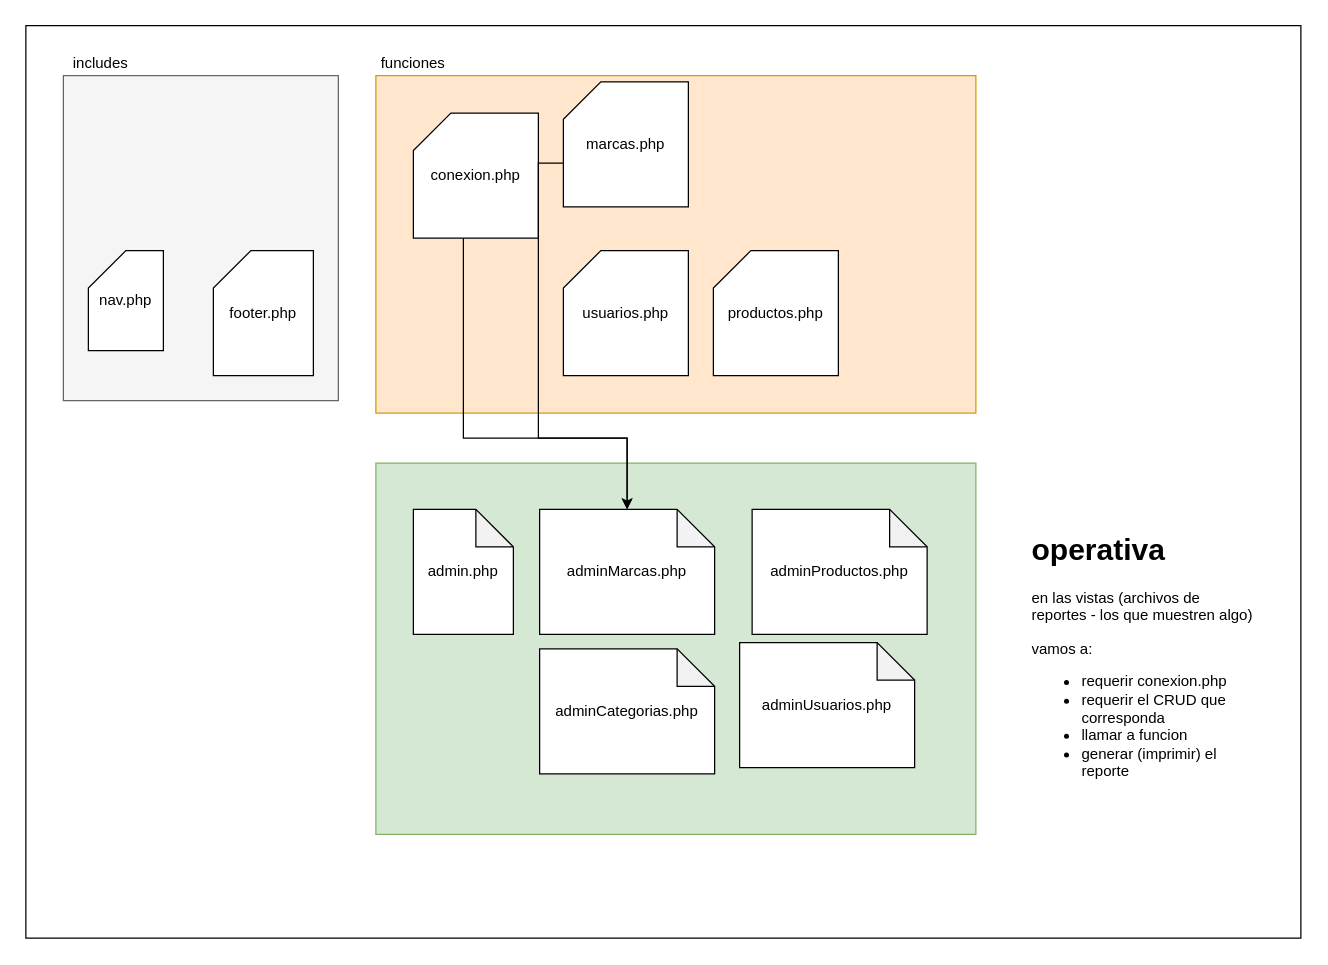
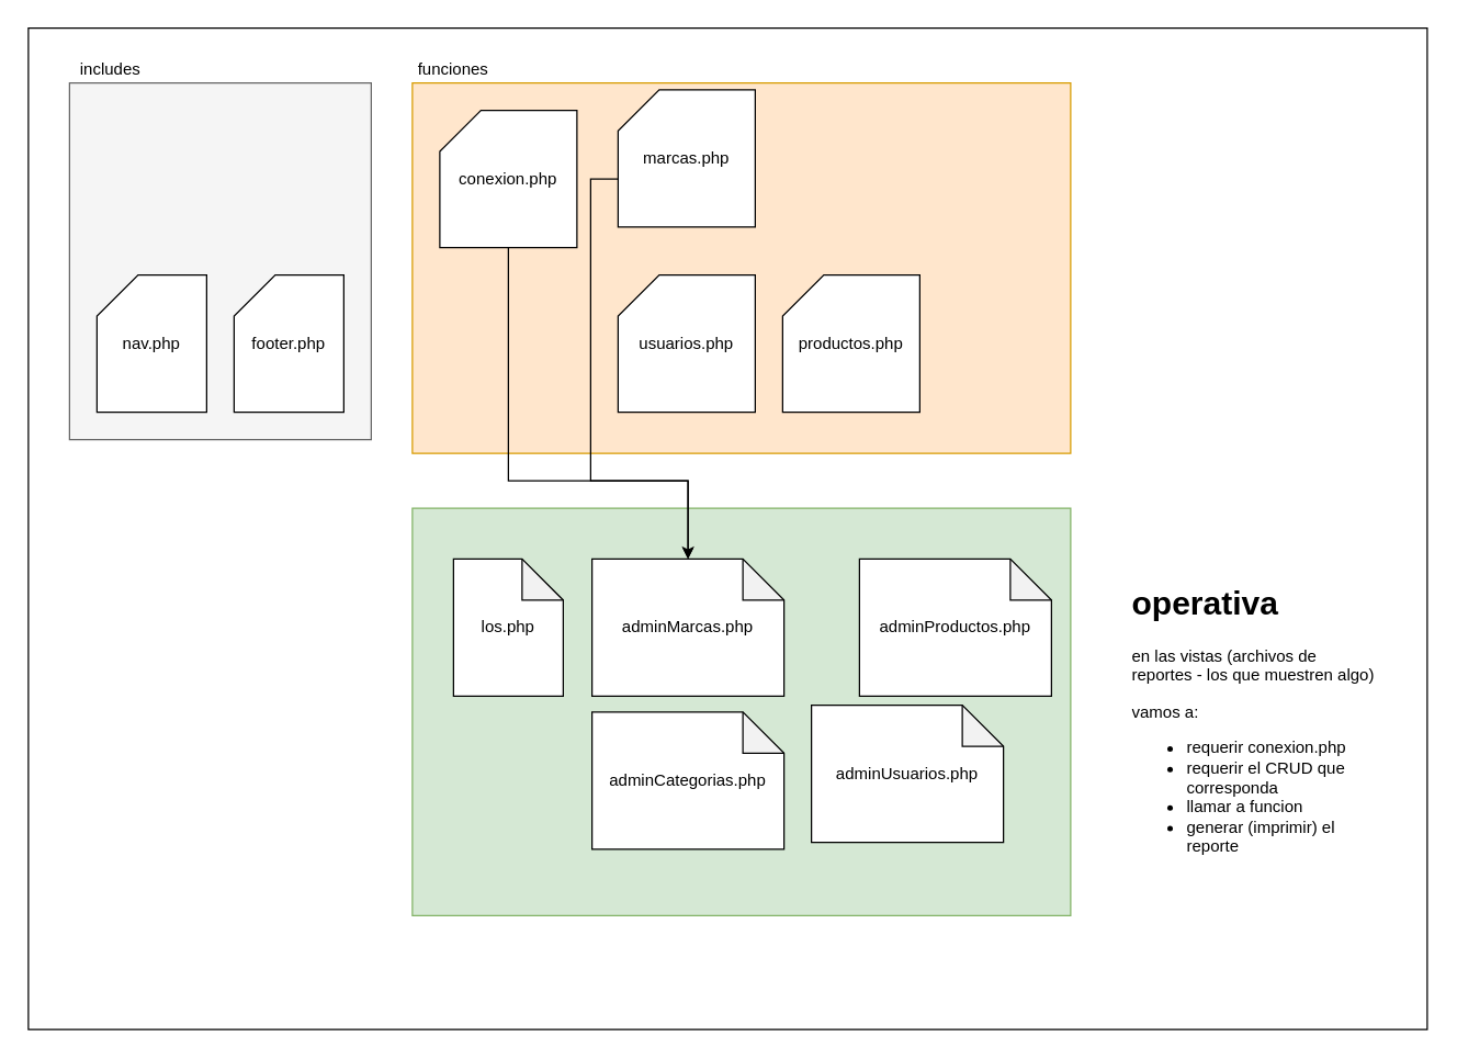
- <mxCell id="16" value="conexion.php" style="shape=card;whiteSpace=wrap;html=1;" parent="1" vertex="1"><mxGeometry x="330" y="90" width="100" height="100" as="geometry" /></mxCell>
+ <mxCell id="16" value="conexion.php" style="shape=card;whiteSpace=wrap;html=1;" parent="1" vertex="1"><mxGeometry x="320" y="80" width="100" height="100" as="geometry" /></mxCell>
- <mxCell id="5" value="nav.php" style="shape=card;whiteSpace=wrap;html=1;" parent="1" vertex="1"><mxGeometry x="70" y="200" width="60" height="80" as="geometry" /></mxCell>
+ <mxCell id="5" value="nav.php" style="shape=card;whiteSpace=wrap;html=1;" parent="1" vertex="1"><mxGeometry x="70" y="200" width="80" height="100" as="geometry" /></mxCell>
- <mxCell id="8" value="admin.php" style="shape=note;whiteSpace=wrap;html=1;backgroundOutline=1;darkOpacity=0.05;" parent="1" vertex="1"><mxGeometry x="330" y="407" width="80" height="100" as="geometry" /></mxCell>
+ <mxCell id="8" value="los.php" style="shape=note;whiteSpace=wrap;html=1;backgroundOutline=1;darkOpacity=0.05;" parent="1" vertex="1"><mxGeometry x="330" y="407" width="80" height="100" as="geometry" /></mxCell>
- <mxCell id="12" value="adminProductos.php" style="shape=note;whiteSpace=wrap;html=1;backgroundOutline=1;darkOpacity=0.05;" parent="1" vertex="1"><mxGeometry x="601" y="407" width="140" height="100" as="geometry" /></mxCell>
+ <mxCell id="12" value="adminProductos.php" style="shape=note;whiteSpace=wrap;html=1;backgroundOutline=1;darkOpacity=0.05;" parent="1" vertex="1"><mxGeometry x="626" y="407" width="140" height="100" as="geometry" /></mxCell>
